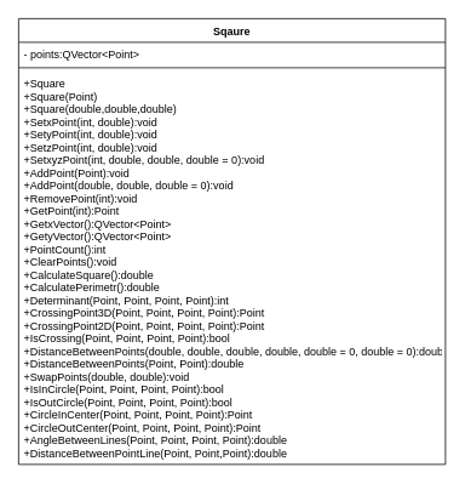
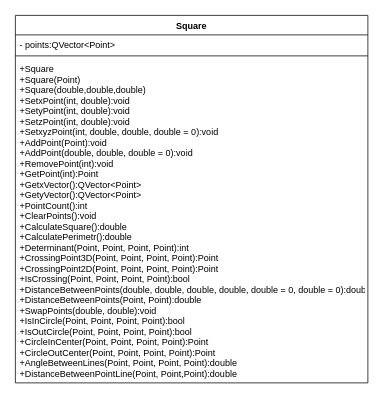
- <mxCell id="2" value="Sqaure&#10;" style="swimlane;fontStyle=1;align=center;verticalAlign=top;childLayout=stackLayout;horizontal=1;startSize=26;horizontalStack=0;resizeParent=1;resizeParentMax=0;resizeLast=0;collapsible=1;marginBottom=0;" vertex="1" parent="1"><mxGeometry x="20" y="20" width="470" height="490" as="geometry" /></mxCell>
+ <mxCell id="2" value="Square&#10;" style="swimlane;fontStyle=1;align=center;verticalAlign=top;childLayout=stackLayout;horizontal=1;startSize=26;horizontalStack=0;resizeParent=1;resizeParentMax=0;resizeLast=0;collapsible=1;marginBottom=0;" vertex="1" parent="1"><mxGeometry x="20" y="20" width="470" height="490" as="geometry" /></mxCell>
